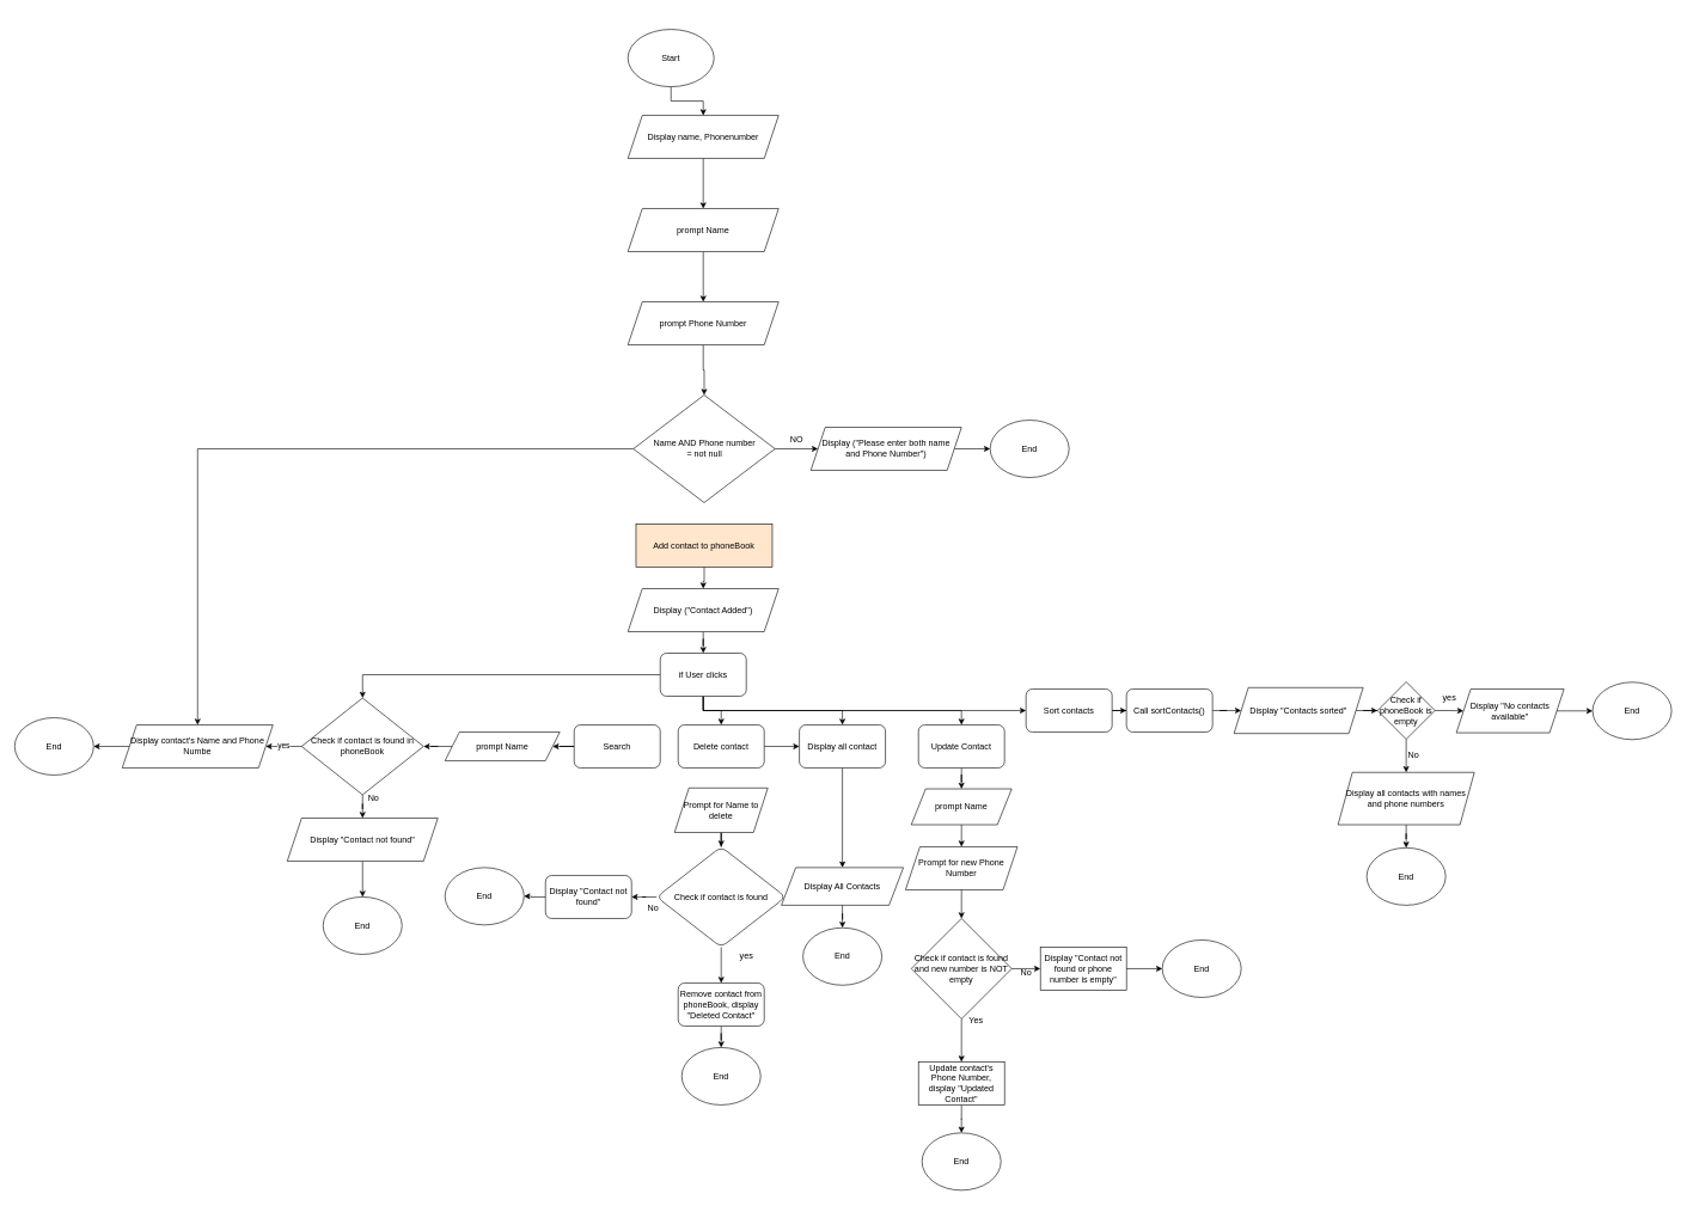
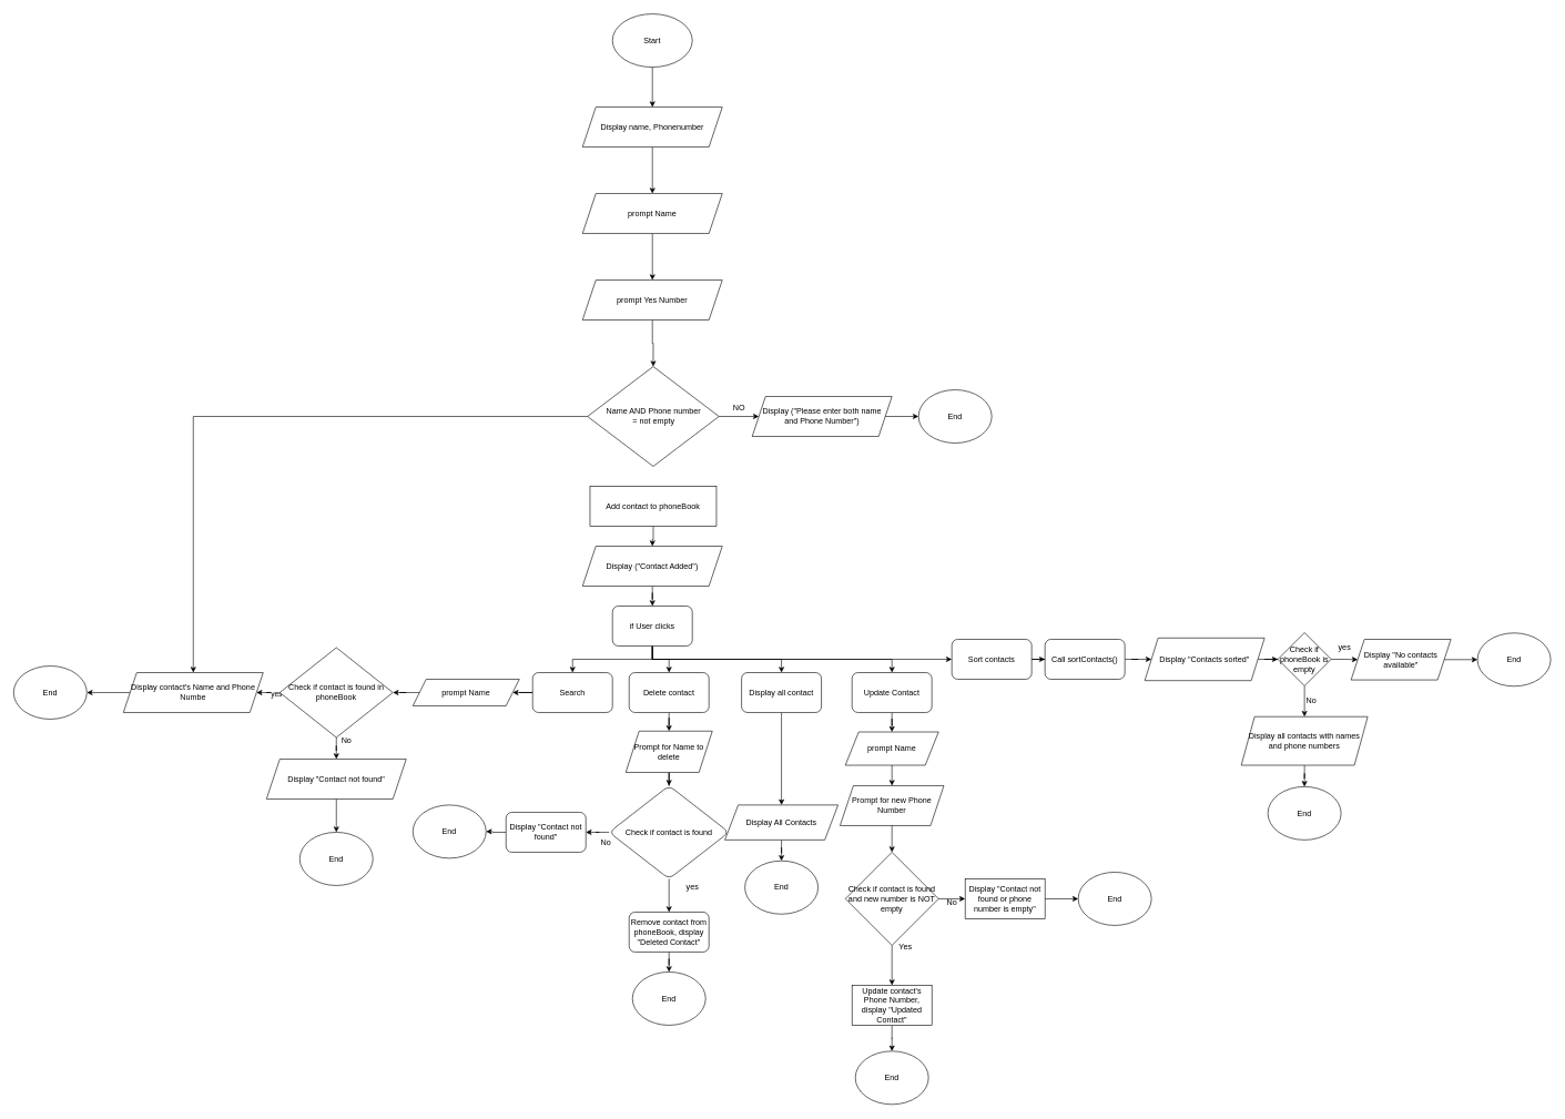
- <mxCell id="4" value="Start" style="ellipse;whiteSpace=wrap;html=1;" vertex="1" parent="1"><mxGeometry x="875" y="40" width="120" height="80" as="geometry" /></mxCell>
+ <mxCell id="4" value="Start" style="ellipse;whiteSpace=wrap;html=1;" vertex="1" parent="1"><mxGeometry x="920" y="20" width="120" height="80" as="geometry" /></mxCell>
- <mxCell id="10" value="prompt Phone Number" style="shape=parallelogram;perimeter=parallelogramPerimeter;whiteSpace=wrap;html=1;fixedSize=1;" vertex="1" parent="1"><mxGeometry x="875" y="420" width="210" height="60" as="geometry" /></mxCell>
+ <mxCell id="10" value="prompt Yes Number" style="shape=parallelogram;perimeter=parallelogramPerimeter;whiteSpace=wrap;html=1;fixedSize=1;" vertex="1" parent="1"><mxGeometry x="875" y="420" width="210" height="60" as="geometry" /></mxCell>
- <mxCell id="13" value="Name AND Phone number&lt;div&gt;= not null&lt;/div&gt;" style="rhombus;whiteSpace=wrap;html=1;" vertex="1" parent="1"><mxGeometry x="882.5" y="550" width="197.5" height="150" as="geometry" /></mxCell>
+ <mxCell id="13" value="Name AND Phone number&lt;div&gt;= not empty&lt;/div&gt;" style="rhombus;whiteSpace=wrap;html=1;" vertex="1" parent="1"><mxGeometry x="882.5" y="550" width="197.5" height="150" as="geometry" /></mxCell>
- <mxCell id="18" value="Add contact to phoneBook" style="rounded=0;whiteSpace=wrap;html=1;fillColor=#ffe6cc;" vertex="1" parent="1"><mxGeometry x="886.25" y="730" width="190" height="60" as="geometry" /></mxCell>
+ <mxCell id="18" value="Add contact to phoneBook" style="rounded=0;whiteSpace=wrap;html=1;" vertex="1" parent="1"><mxGeometry x="886.25" y="730" width="190" height="60" as="geometry" /></mxCell>
- <mxCell id="23" style="edgeStyle=orthogonalEdgeStyle;rounded=0;orthogonalLoop=1;jettySize=auto;html=1;" edge="1" parent="1" source="28" target="44"><mxGeometry relative="1" as="geometry" /></mxCell>
+ <mxCell id="23" style="edgeStyle=orthogonalEdgeStyle;rounded=0;orthogonalLoop=1;jettySize=auto;html=1;entryX=0.5;entryY=0;entryDx=0;entryDy=0;" edge="1" parent="1" source="28" target="34"><mxGeometry relative="1" as="geometry" /></mxCell>
- <mxCell id="46" value="Display contact's Name and Phone Numbe" style="shape=parallelogram;perimeter=parallelogramPerimeter;whiteSpace=wrap;html=1;fixedSize=1;" vertex="1" parent="1"><mxGeometry x="170" y="1010" width="210" height="60" as="geometry" /></mxCell>
+ <mxCell id="46" value="Display contact's Name and Phone Numbe" style="shape=parallelogram;perimeter=parallelogramPerimeter;whiteSpace=wrap;html=1;fixedSize=1;" vertex="1" parent="1"><mxGeometry x="185" y="1010" width="210" height="60" as="geometry" /></mxCell>
- <mxCell id="31" value="" style="edgeStyle=orthogonalEdgeStyle;rounded=0;orthogonalLoop=1;jettySize=auto;html=1;" edge="1" parent="1" source="32" target="36"><mxGeometry relative="1" as="geometry"><mxPoint x="1020" y="1090" as="targetPoint" /></mxGeometry></mxCell>
+ <mxCell id="31" value="" style="edgeStyle=orthogonalEdgeStyle;rounded=0;orthogonalLoop=1;jettySize=auto;html=1;entryX=0.5;entryY=0;entryDx=0;entryDy=0;" edge="1" parent="1" source="32" target="62"><mxGeometry relative="1" as="geometry"><mxPoint x="1020" y="1090" as="targetPoint" /></mxGeometry></mxCell>
